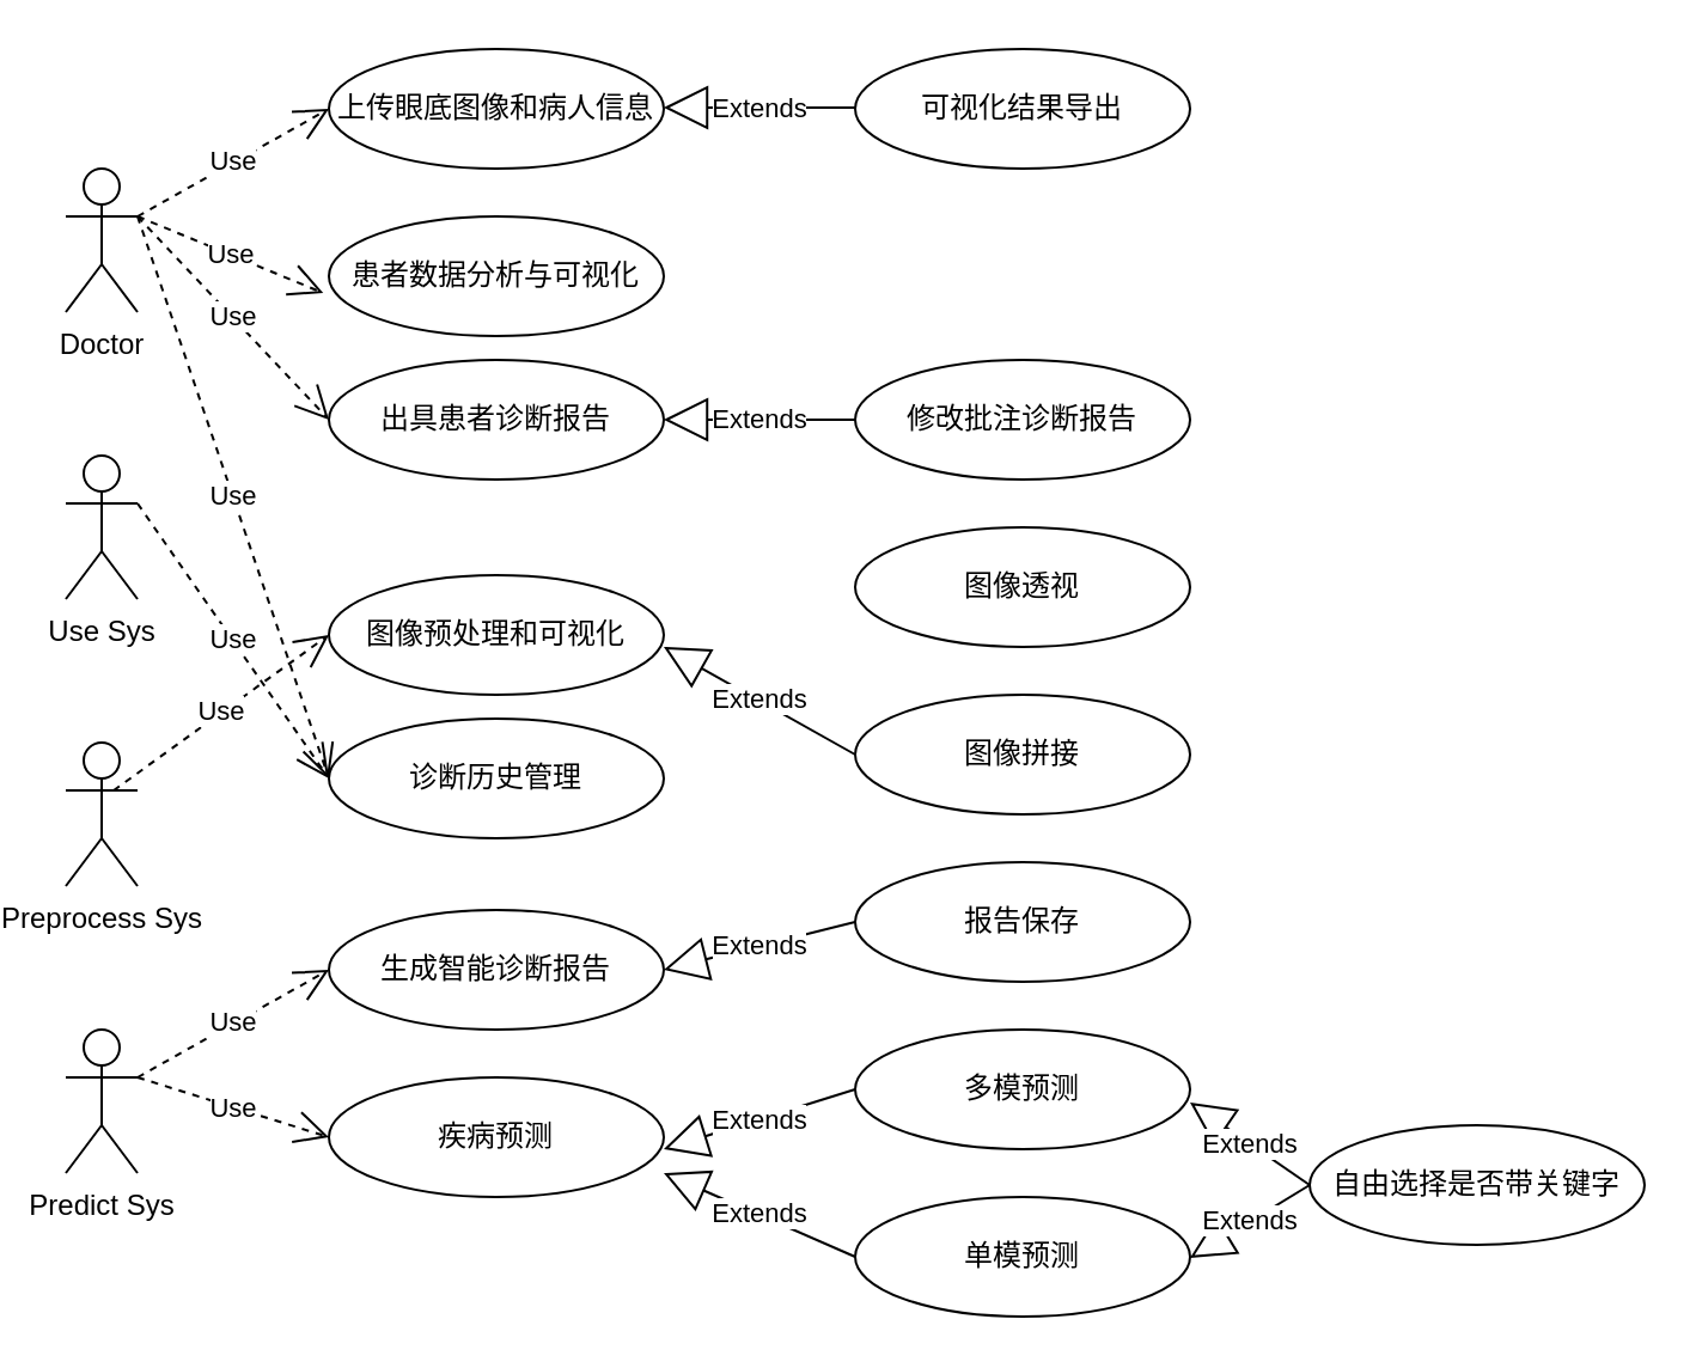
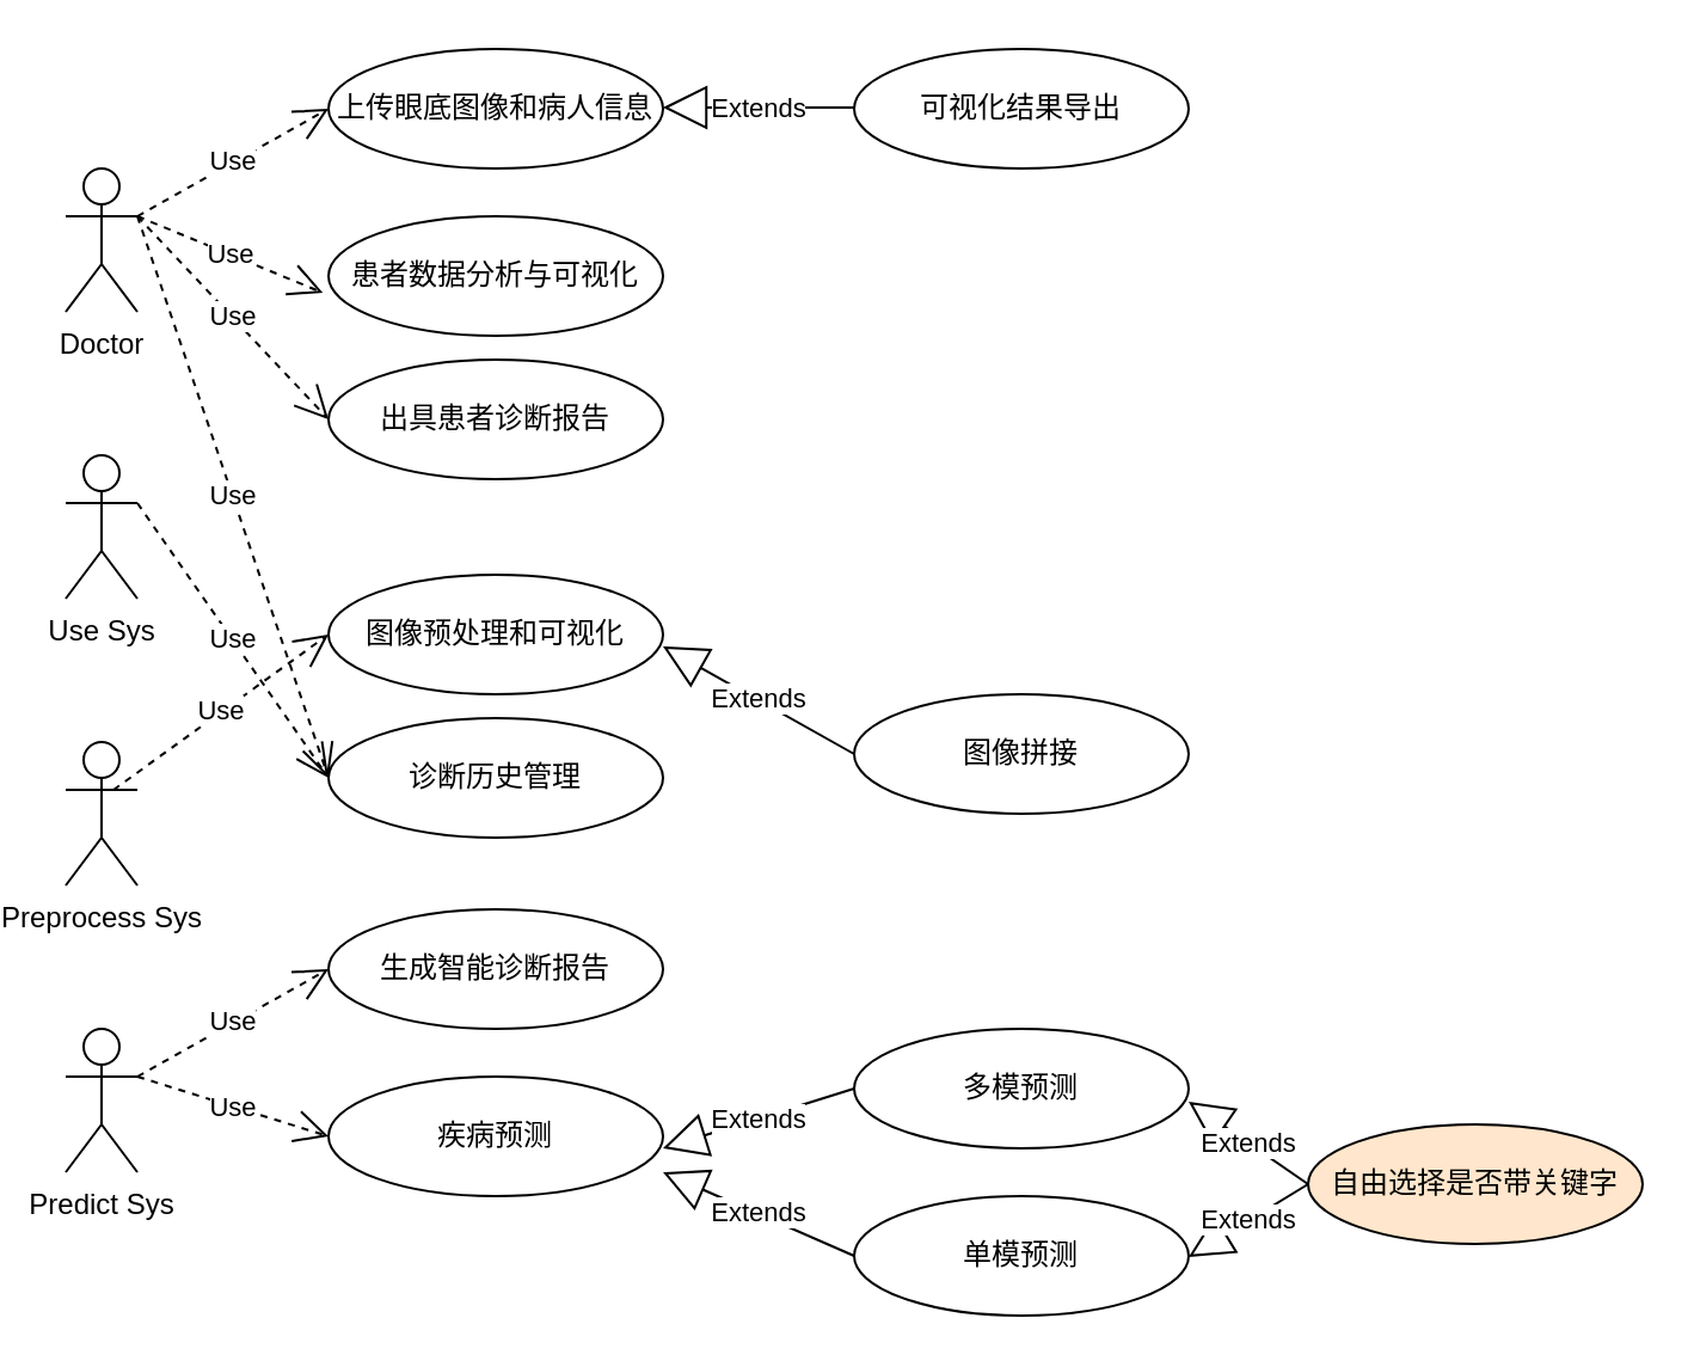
- <mxCell id="9" value="Extends" style="endArrow=block;endSize=16;endFill=0;html=1;rounded=0;exitX=0;exitY=0.5;exitDx=0;exitDy=0;entryX=1;entryY=0.5;entryDx=0;entryDy=0;" edge="1" parent="1" source="6" target="5"><mxGeometry width="160" relative="1" as="geometry"><mxPoint x="380" y="140" as="sourcePoint" /><mxPoint x="270" y="180" as="targetPoint" /></mxGeometry></mxCell>
- <mxCell id="6" value="修改批注诊断报告" style="ellipse;whiteSpace=wrap;html=1;" vertex="1" parent="1"><mxGeometry x="350" y="150" width="140" height="50" as="geometry" /></mxCell>
- <mxCell id="25" value="图像透视" style="ellipse;whiteSpace=wrap;html=1;" vertex="1" parent="1"><mxGeometry x="350" y="220" width="140" height="50" as="geometry" /></mxCell>
- <mxCell id="28" value="报告保存" style="ellipse;whiteSpace=wrap;html=1;" vertex="1" parent="1"><mxGeometry x="350" y="360" width="140" height="50" as="geometry" /></mxCell>
- <mxCell id="29" value="Extends" style="endArrow=block;endSize=16;endFill=0;html=1;rounded=0;entryX=1;entryY=0.5;entryDx=0;entryDy=0;exitX=0;exitY=0.5;exitDx=0;exitDy=0;" edge="1" parent="1" source="28" target="16"><mxGeometry width="160" relative="1" as="geometry"><mxPoint x="350" y="405" as="sourcePoint" /><mxPoint x="510" y="405" as="targetPoint" /><mxPoint as="offset" /></mxGeometry></mxCell>
- <mxCell id="34" value="自由选择是否带关键字" style="ellipse;whiteSpace=wrap;html=1;" vertex="1" parent="1"><mxGeometry x="540" y="470" width="140" height="50" as="geometry" /></mxCell>
+ <mxCell id="34" value="自由选择是否带关键字" style="ellipse;whiteSpace=wrap;html=1;fillColor=#ffe6cc;" vertex="1" parent="1"><mxGeometry x="540" y="470" width="140" height="50" as="geometry" /></mxCell>
